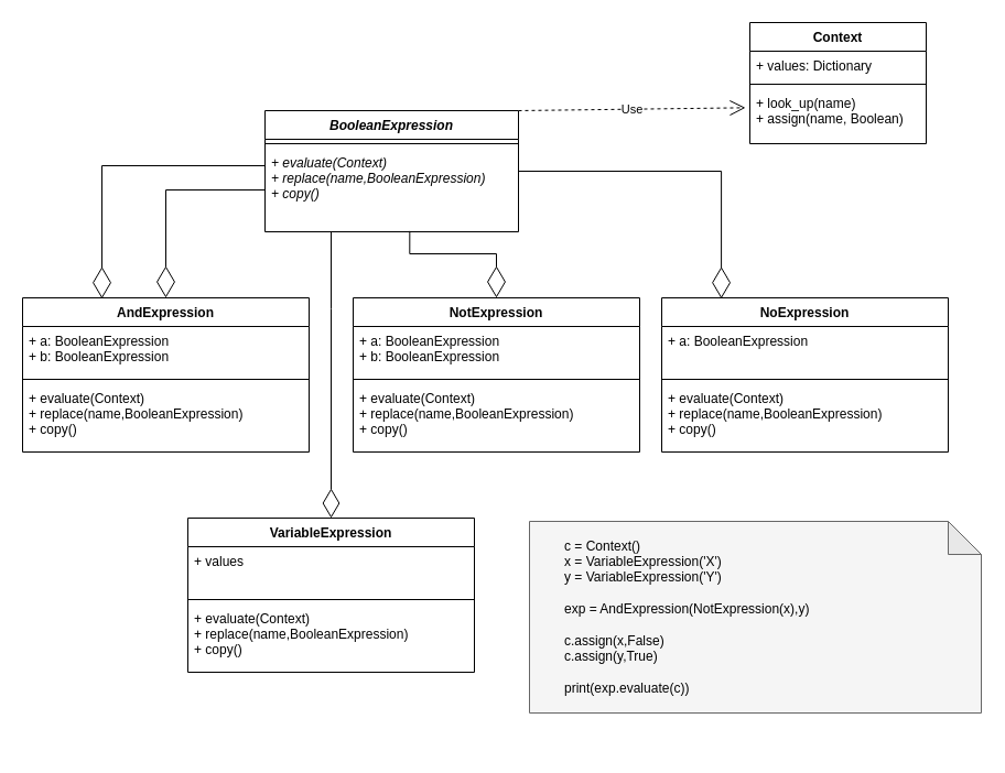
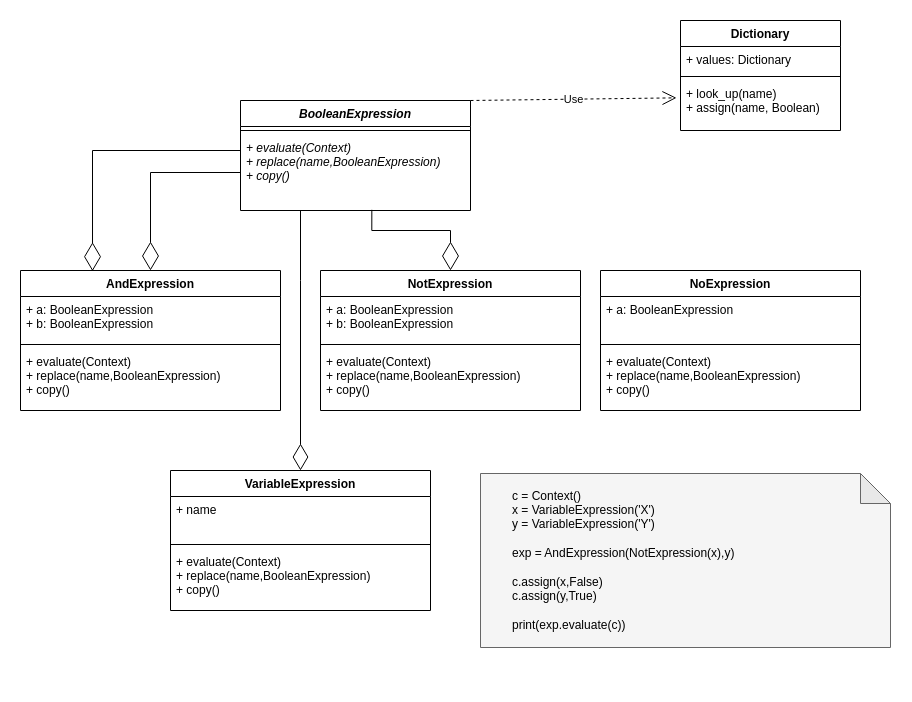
- <mxCell id="22" value="Context" style="swimlane;fontStyle=1;align=center;verticalAlign=top;childLayout=stackLayout;horizontal=1;startSize=26;horizontalStack=0;resizeParent=1;resizeParentMax=0;resizeLast=0;collapsible=1;marginBottom=0;" parent="1" vertex="1"><mxGeometry x="680" y="20" width="160" height="110" as="geometry" /></mxCell>
+ <mxCell id="22" value="Dictionary" style="swimlane;fontStyle=1;align=center;verticalAlign=top;childLayout=stackLayout;horizontal=1;startSize=26;horizontalStack=0;resizeParent=1;resizeParentMax=0;resizeLast=0;collapsible=1;marginBottom=0;" parent="1" vertex="1"><mxGeometry x="680" y="20" width="160" height="110" as="geometry" /></mxCell>
- <mxCell id="4" style="edgeStyle=orthogonalEdgeStyle;rounded=0;orthogonalLoop=1;jettySize=auto;html=1;entryX=0.208;entryY=0.005;entryDx=0;entryDy=0;entryPerimeter=0;endArrow=diamondThin;endFill=0;endSize=26;" parent="1" source="6" target="18" edge="1"><mxGeometry relative="1" as="geometry" /></mxCell>
- <mxCell id="28" value="+ values" style="text;strokeColor=none;fillColor=none;align=left;verticalAlign=top;spacingLeft=4;spacingRight=4;overflow=hidden;rotatable=0;points=[[0,0.5],[1,0.5]];portConstraint=eastwest;" parent="27" vertex="1"><mxGeometry y="26" width="260" height="44" as="geometry" /></mxCell>
+ <mxCell id="28" value="+ name" style="text;strokeColor=none;fillColor=none;align=left;verticalAlign=top;spacingLeft=4;spacingRight=4;overflow=hidden;rotatable=0;points=[[0,0.5],[1,0.5]];portConstraint=eastwest;" parent="27" vertex="1"><mxGeometry y="26" width="260" height="44" as="geometry" /></mxCell>
